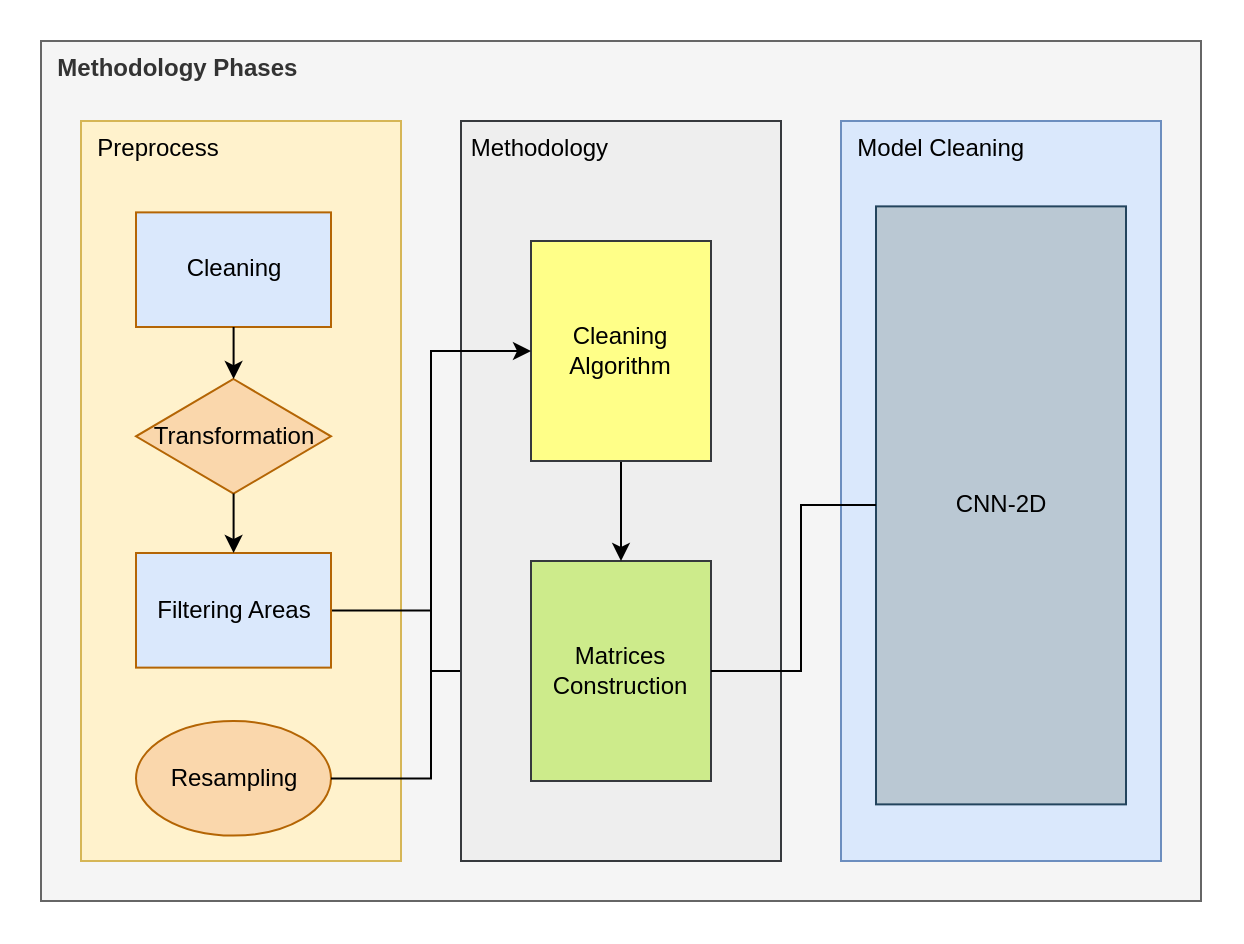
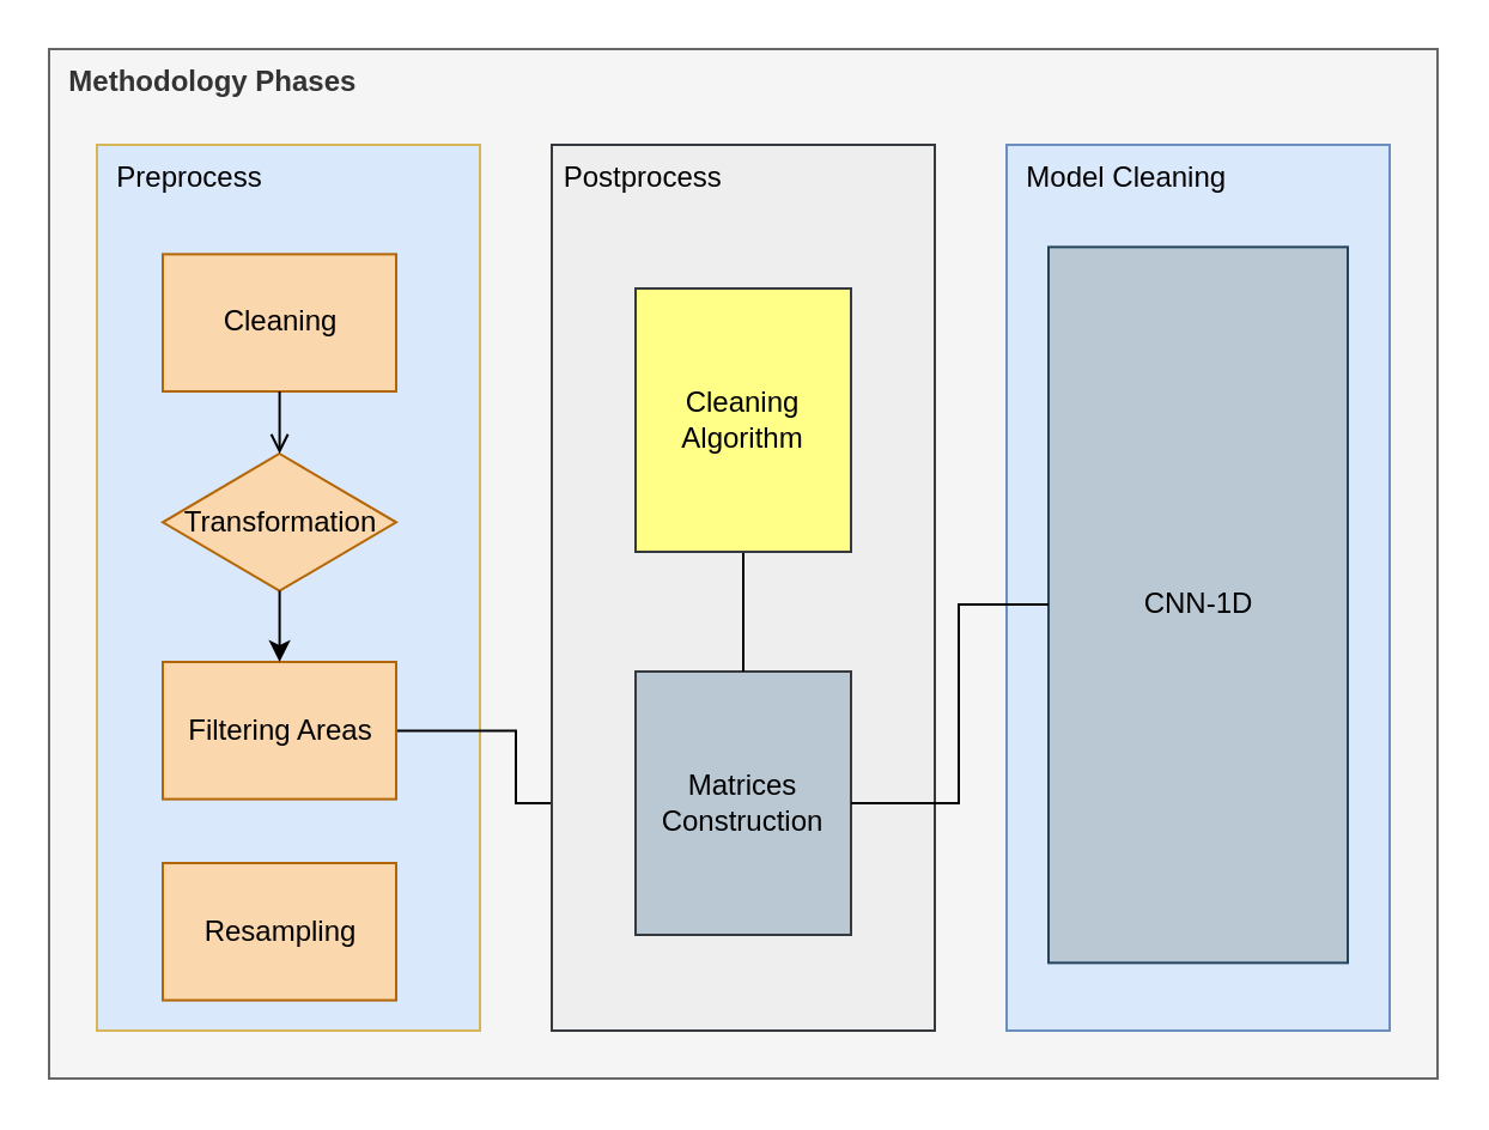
- <mxCell id="4" value="&amp;nbsp; Preprocess" style="rounded=0;whiteSpace=wrap;html=1;fillColor=#fff2cc;strokeColor=#d6b656;verticalAlign=top;align=left;" parent="3" vertex="1"><mxGeometry width="160" height="370" as="geometry" /></mxCell>
+ <mxCell id="4" value="&amp;nbsp; Preprocess" style="rounded=0;whiteSpace=wrap;html=1;fillColor=#dae8fc;strokeColor=#d6b656;verticalAlign=top;align=left;" parent="3" vertex="1"><mxGeometry width="160" height="370" as="geometry" /></mxCell>
- <mxCell id="13" value="&amp;nbsp;Methodology" style="rounded=0;whiteSpace=wrap;html=1;fillColor=#eeeeee;strokeColor=#36393d;verticalAlign=top;align=left;" parent="12" vertex="1"><mxGeometry width="160" height="370.0" as="geometry" /></mxCell>
+ <mxCell id="13" value="&amp;nbsp;Postprocess" style="rounded=0;whiteSpace=wrap;html=1;fillColor=#eeeeee;strokeColor=#36393d;verticalAlign=top;align=left;" parent="12" vertex="1"><mxGeometry width="160" height="370.0" as="geometry" /></mxCell>
- <mxCell id="5" value="Cleaning" style="rounded=0;whiteSpace=wrap;html=1;fillColor=#dae8fc;strokeColor=#b46504;" parent="3" vertex="1"><mxGeometry x="27.5" y="45.69" width="97.5" height="57.31" as="geometry" /></mxCell>
+ <mxCell id="5" value="Cleaning" style="rounded=0;whiteSpace=wrap;html=1;fillColor=#fad7ac;strokeColor=#b46504;" parent="3" vertex="1"><mxGeometry x="27.5" y="45.69" width="97.5" height="57.31" as="geometry" /></mxCell>
- <mxCell id="9" value="" style="edgeStyle=orthogonalEdgeStyle;rounded=0;orthogonalLoop=1;jettySize=auto;html=1;" parent="3" source="5" target="6" edge="1"><mxGeometry relative="1" as="geometry" /></mxCell>
+ <mxCell id="9" value="" style="edgeStyle=orthogonalEdgeStyle;rounded=0;orthogonalLoop=1;jettySize=auto;html=1;endArrow=open;" parent="3" source="5" target="6" edge="1"><mxGeometry relative="1" as="geometry" /></mxCell>
- <mxCell id="20" value="" style="edgeStyle=orthogonalEdgeStyle;rounded=0;orthogonalLoop=1;jettySize=auto;html=1;entryX=0;entryY=0.5;entryDx=0;entryDy=0;" parent="1" source="11" target="16" edge="1"><mxGeometry relative="1" as="geometry" /></mxCell>
- <mxCell id="19" value="CNN-2D" style="rounded=0;whiteSpace=wrap;html=1;fillColor=#bac8d3;strokeColor=#23445d;" parent="18" vertex="1"><mxGeometry y="18.69" width="125" height="299" as="geometry" /></mxCell>
+ <mxCell id="19" value="CNN-1D" style="rounded=0;whiteSpace=wrap;html=1;fillColor=#bac8d3;strokeColor=#23445d;" parent="18" vertex="1"><mxGeometry y="18.69" width="125" height="299" as="geometry" /></mxCell>
- <mxCell id="15" value="" style="edgeStyle=orthogonalEdgeStyle;rounded=0;orthogonalLoop=1;jettySize=auto;html=1;" parent="12" source="16" target="14" edge="1"><mxGeometry relative="1" as="geometry" /></mxCell>
+ <mxCell id="15" value="" style="edgeStyle=orthogonalEdgeStyle;rounded=0;orthogonalLoop=1;jettySize=auto;html=1;endArrow=none;" parent="12" source="16" target="14" edge="1"><mxGeometry relative="1" as="geometry" /></mxCell>
- <mxCell id="8" value="Filtering Areas" style="rounded=0;whiteSpace=wrap;html=1;fillColor=#dae8fc;strokeColor=#b46504;" parent="3" vertex="1"><mxGeometry x="27.5" y="215.996" width="97.5" height="57.31" as="geometry" /></mxCell>
+ <mxCell id="8" value="Filtering Areas" style="rounded=0;whiteSpace=wrap;html=1;fillColor=#fad7ac;strokeColor=#b46504;" parent="3" vertex="1"><mxGeometry x="27.5" y="215.996" width="97.5" height="57.31" as="geometry" /></mxCell>
- <mxCell id="14" value="Matrices Construction" style="rounded=0;whiteSpace=wrap;html=1;fillColor=#cdeb8b;strokeColor=#36393d;" parent="12" vertex="1"><mxGeometry x="34.996" y="219.996" width="90" height="110" as="geometry" /></mxCell>
+ <mxCell id="14" value="Matrices Construction" style="rounded=0;whiteSpace=wrap;html=1;fillColor=#bac8d3;strokeColor=#36393d;" parent="12" vertex="1"><mxGeometry x="34.996" y="219.996" width="90" height="110" as="geometry" /></mxCell>
- <mxCell id="11" value="Resampling" style="ellipse;whiteSpace=wrap;html=1;fillColor=#fad7ac;strokeColor=#b46504;" parent="3" vertex="1"><mxGeometry x="27.5" y="299.996" width="97.5" height="57.31" as="geometry" /></mxCell>
+ <mxCell id="11" value="Resampling" style="rounded=0;whiteSpace=wrap;html=1;fillColor=#fad7ac;strokeColor=#b46504;" parent="3" vertex="1"><mxGeometry x="27.5" y="299.996" width="97.5" height="57.31" as="geometry" /></mxCell>
